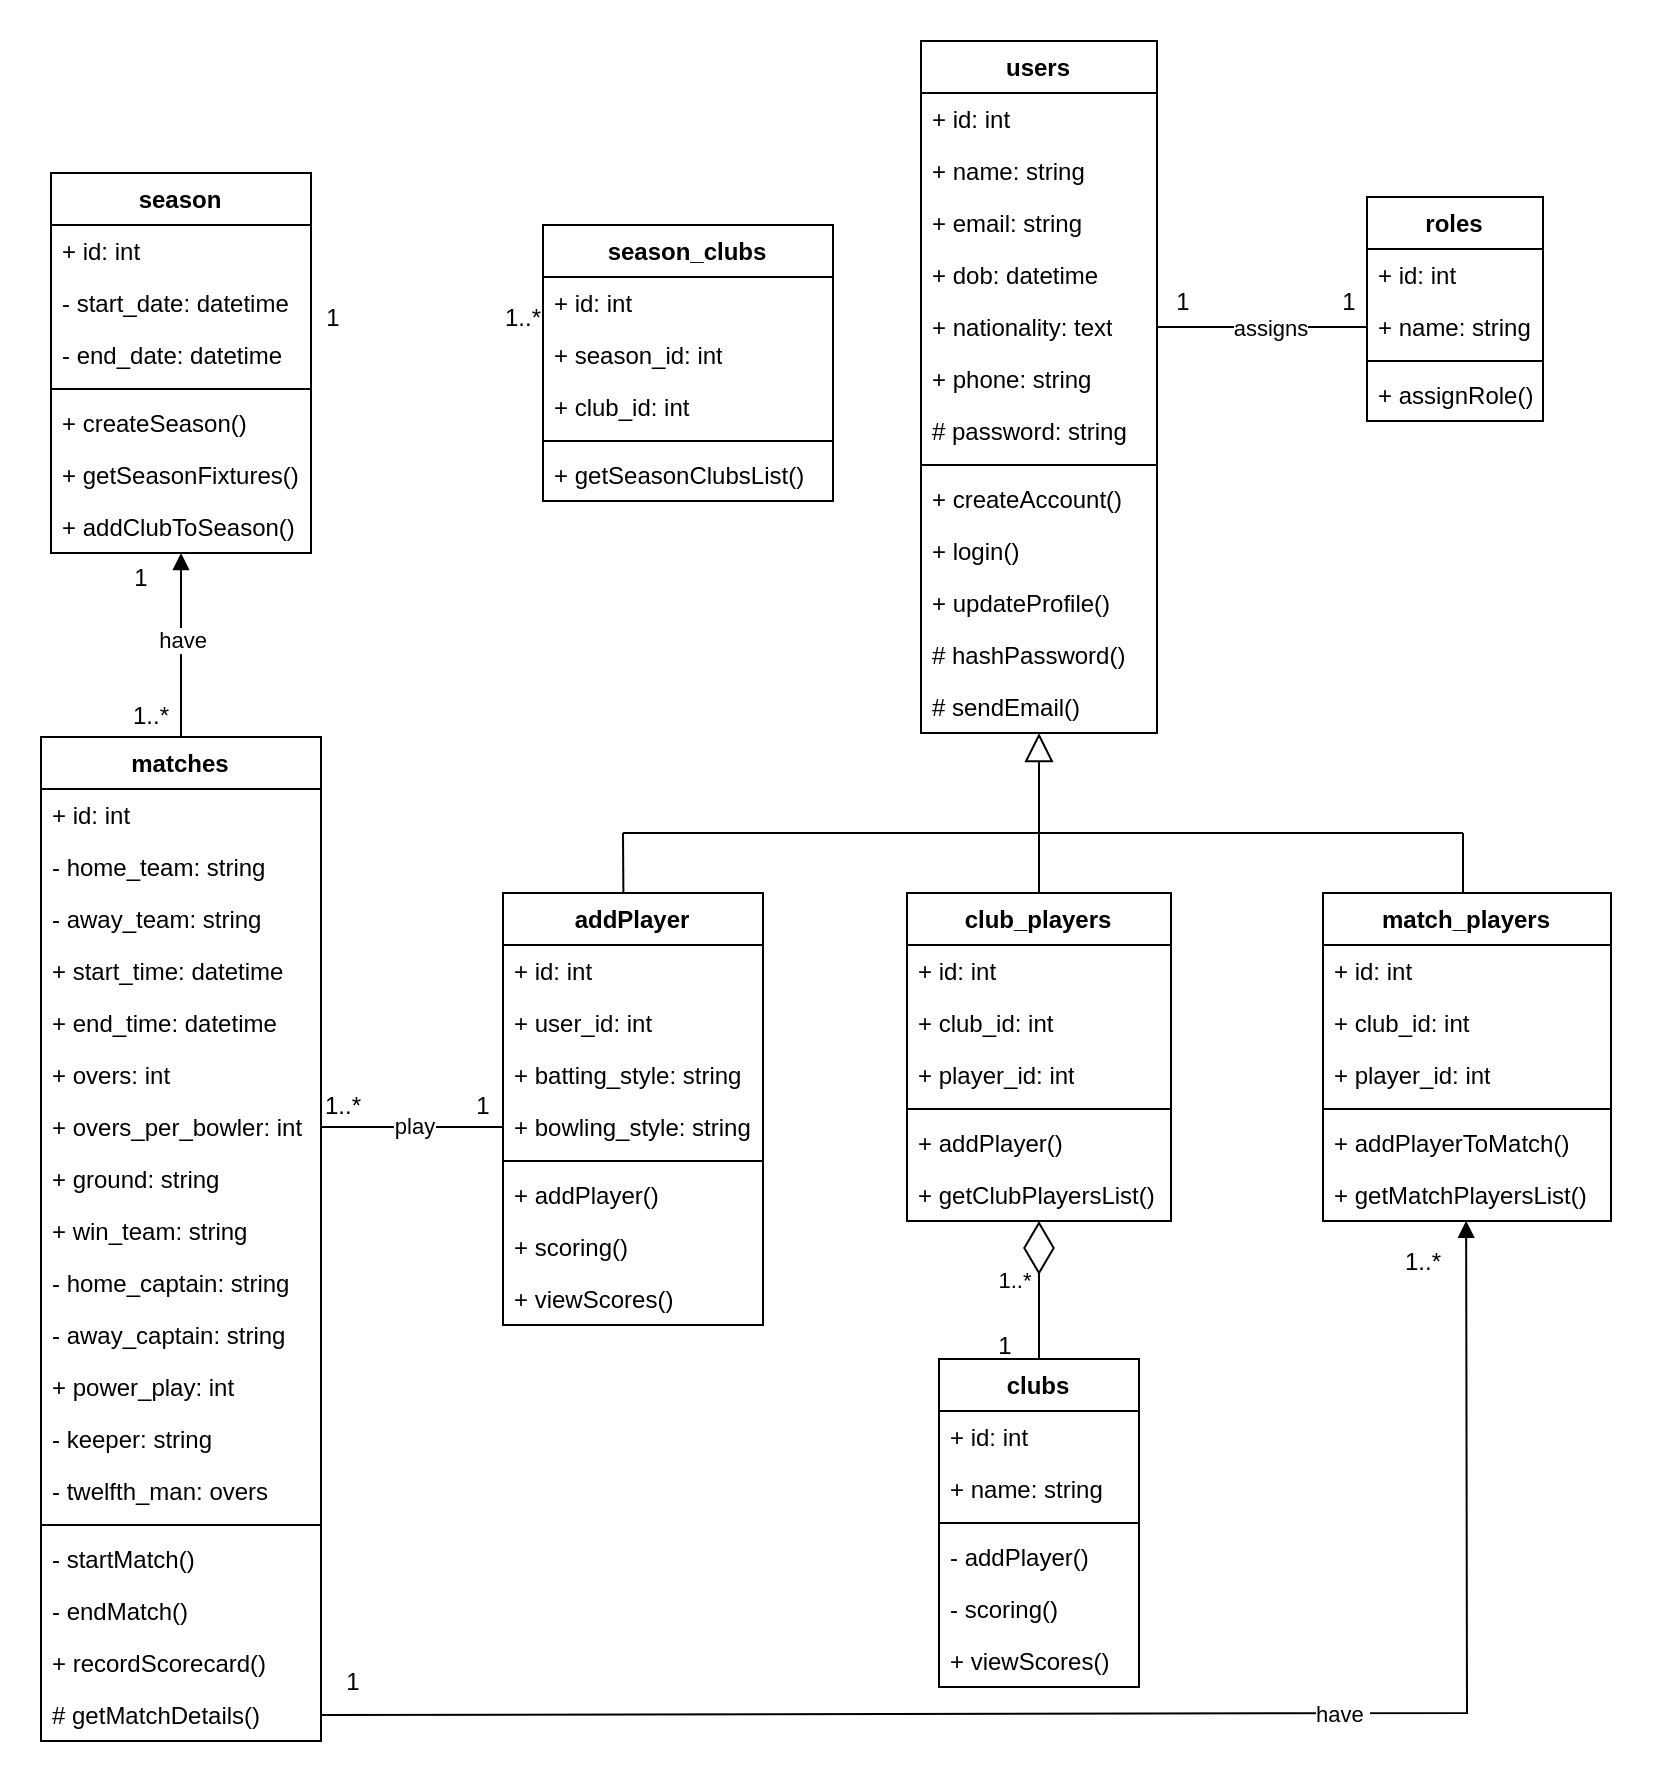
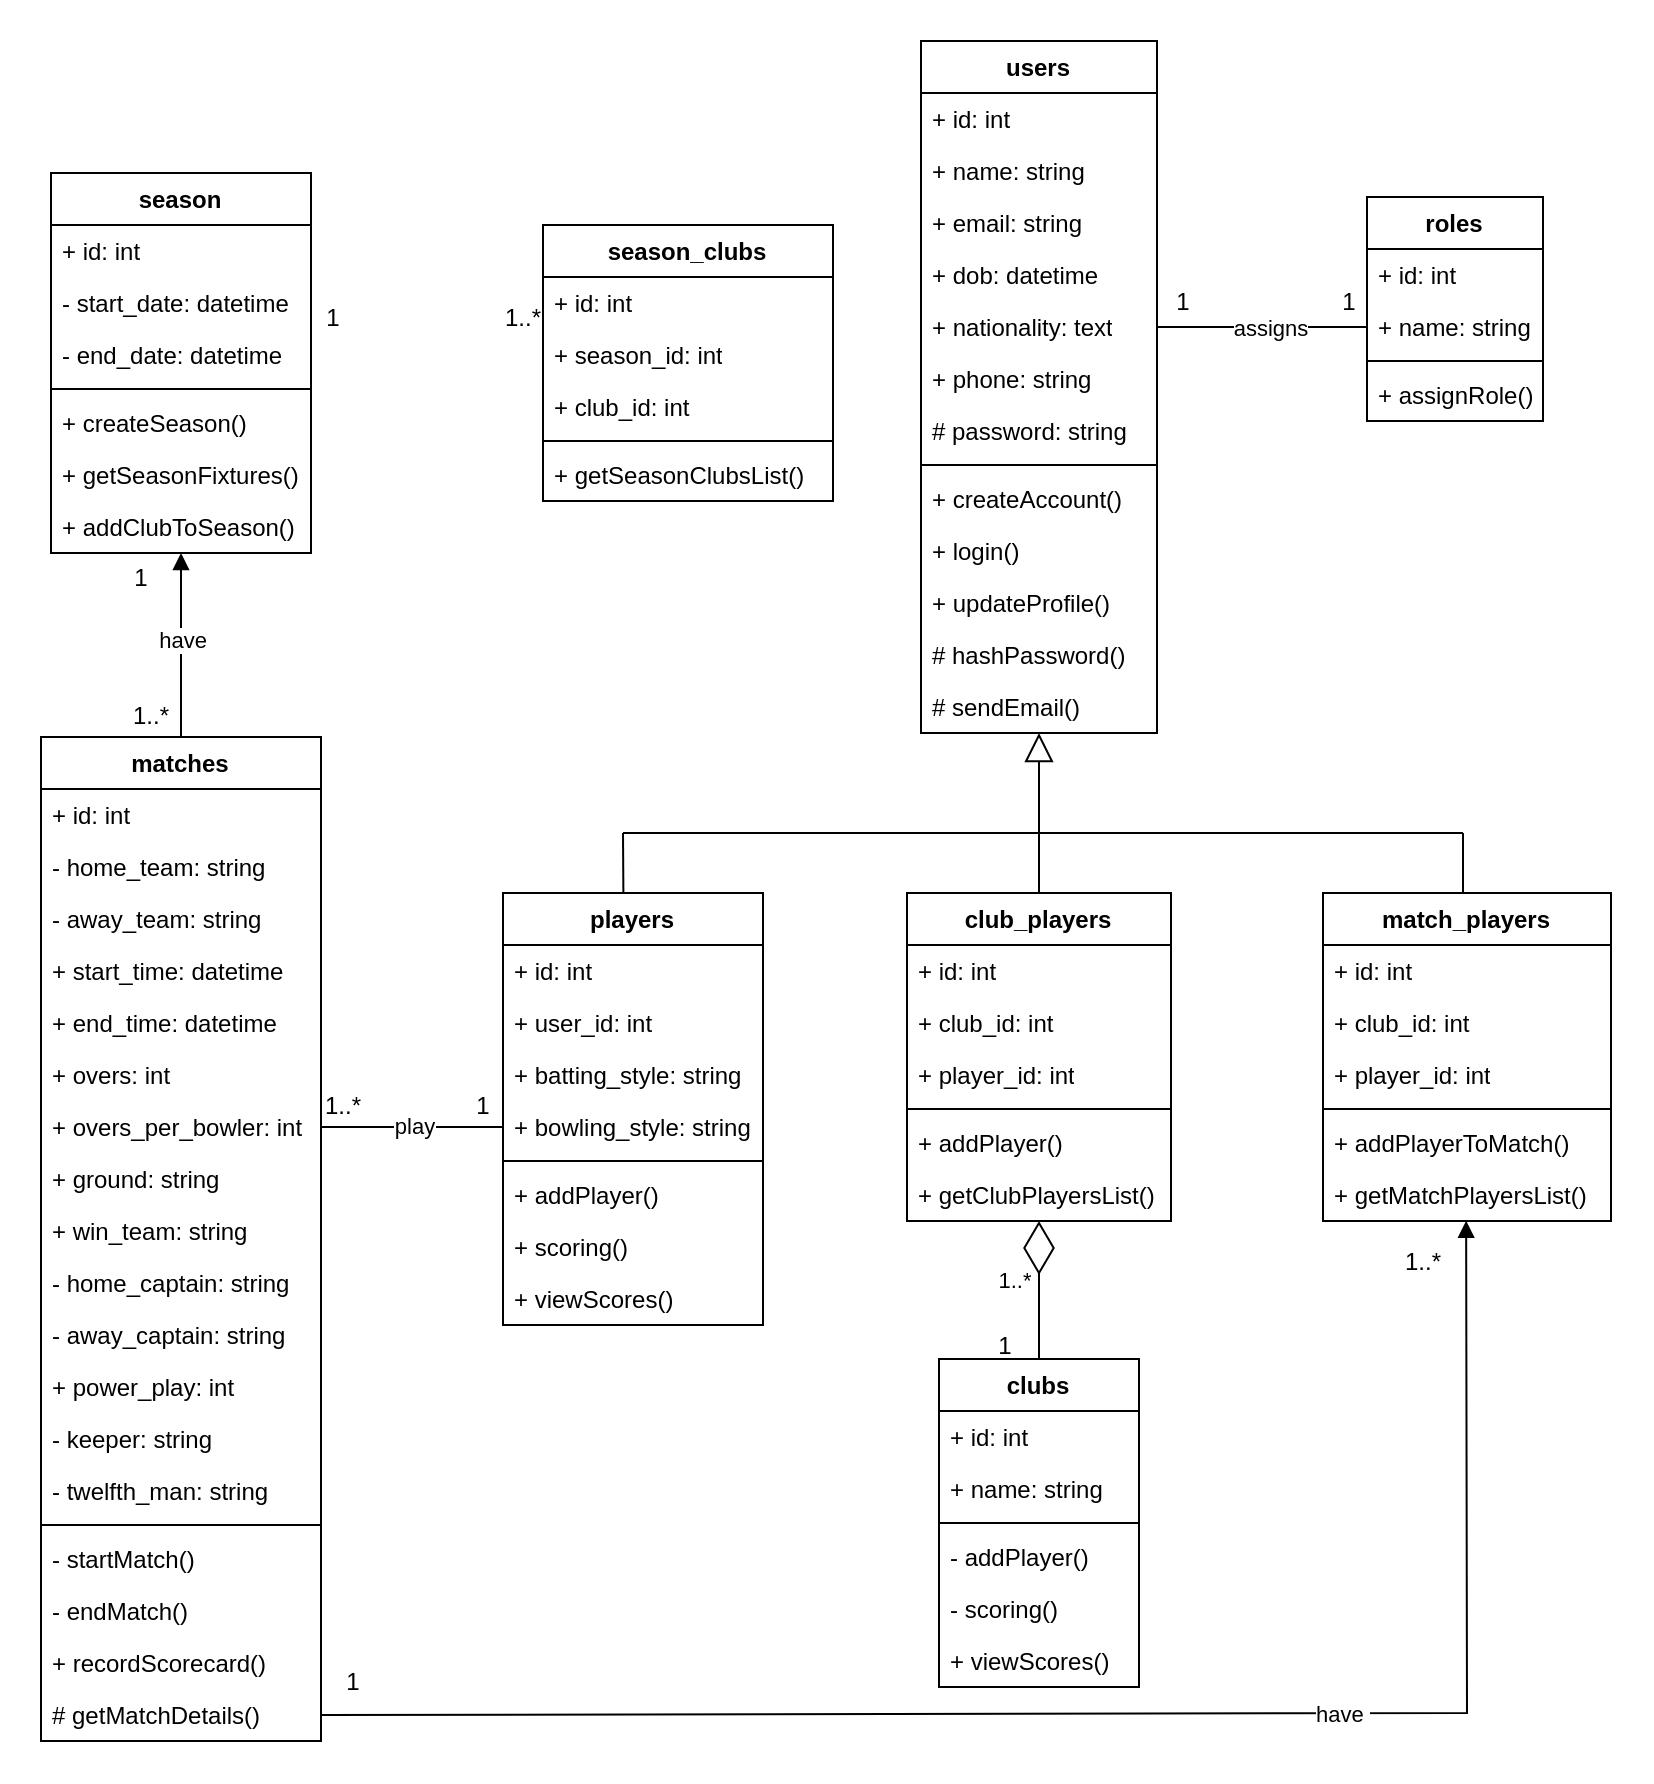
- <mxCell id="29" value="addPlayer" style="swimlane;fontStyle=1;align=center;verticalAlign=top;childLayout=stackLayout;horizontal=1;startSize=26;horizontalStack=0;resizeParent=1;resizeParentMax=0;resizeLast=0;collapsible=1;marginBottom=0;whiteSpace=wrap;html=1;" vertex="1" parent="1"><mxGeometry x="251" y="446" width="130" height="216" as="geometry" /></mxCell>
+ <mxCell id="29" value="players" style="swimlane;fontStyle=1;align=center;verticalAlign=top;childLayout=stackLayout;horizontal=1;startSize=26;horizontalStack=0;resizeParent=1;resizeParentMax=0;resizeLast=0;collapsible=1;marginBottom=0;whiteSpace=wrap;html=1;" vertex="1" parent="1"><mxGeometry x="251" y="446" width="130" height="216" as="geometry" /></mxCell>
- <mxCell id="52" value="- twelfth_man: overs" style="text;strokeColor=none;fillColor=none;align=left;verticalAlign=top;spacingLeft=4;spacingRight=4;overflow=hidden;rotatable=0;points=[[0,0.5],[1,0.5]];portConstraint=eastwest;whiteSpace=wrap;html=1;" vertex="1" parent="38"><mxGeometry y="364" width="140" height="26" as="geometry" /></mxCell>
+ <mxCell id="52" value="- twelfth_man: string" style="text;strokeColor=none;fillColor=none;align=left;verticalAlign=top;spacingLeft=4;spacingRight=4;overflow=hidden;rotatable=0;points=[[0,0.5],[1,0.5]];portConstraint=eastwest;whiteSpace=wrap;html=1;" vertex="1" parent="38"><mxGeometry y="364" width="140" height="26" as="geometry" /></mxCell>
